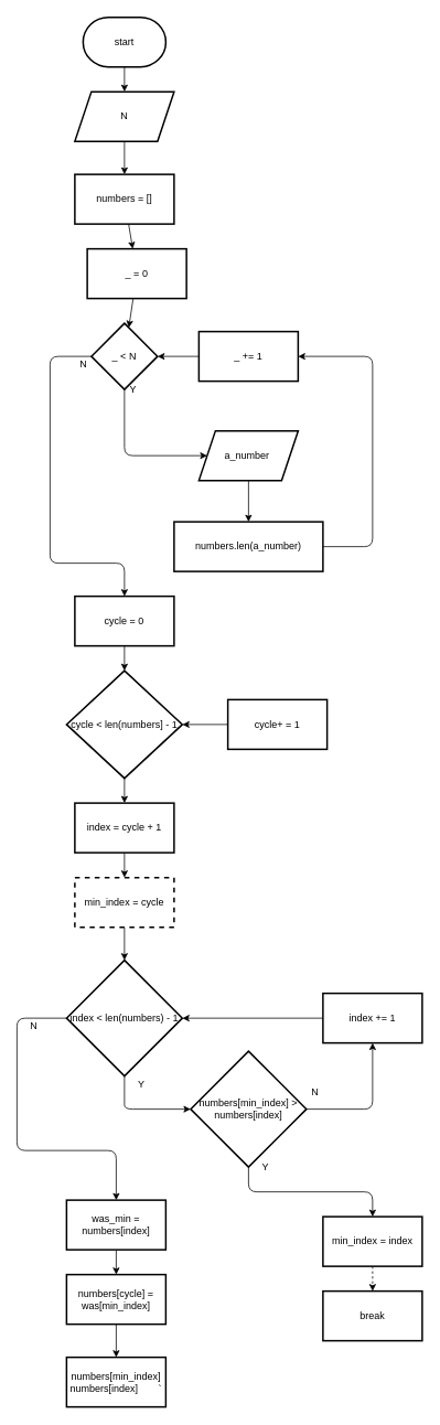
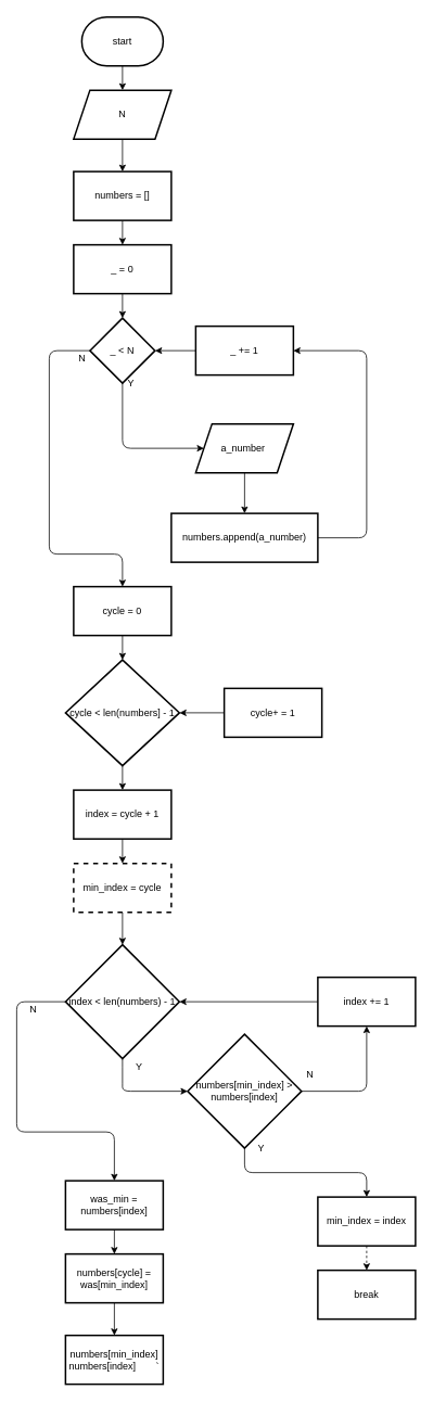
- <mxCell id="9" value="_ = 0" style="whiteSpace=wrap;html=1;strokeWidth=2;" parent="1" vertex="1"><mxGeometry x="105" y="300" width="120" height="60" as="geometry" /></mxCell>
+ <mxCell id="9" value="_ = 0" style="whiteSpace=wrap;html=1;strokeWidth=2;" parent="1" vertex="1"><mxGeometry x="90" y="300" width="120" height="60" as="geometry" /></mxCell>
- <mxCell id="18" value="numbers.len(a_number)" style="whiteSpace=wrap;html=1;strokeWidth=2;" parent="1" vertex="1"><mxGeometry x="210" y="630" width="180" height="60" as="geometry" /></mxCell>
+ <mxCell id="18" value="numbers.append(a_number)" style="whiteSpace=wrap;html=1;strokeWidth=2;" parent="1" vertex="1"><mxGeometry x="210" y="630" width="180" height="60" as="geometry" /></mxCell>
